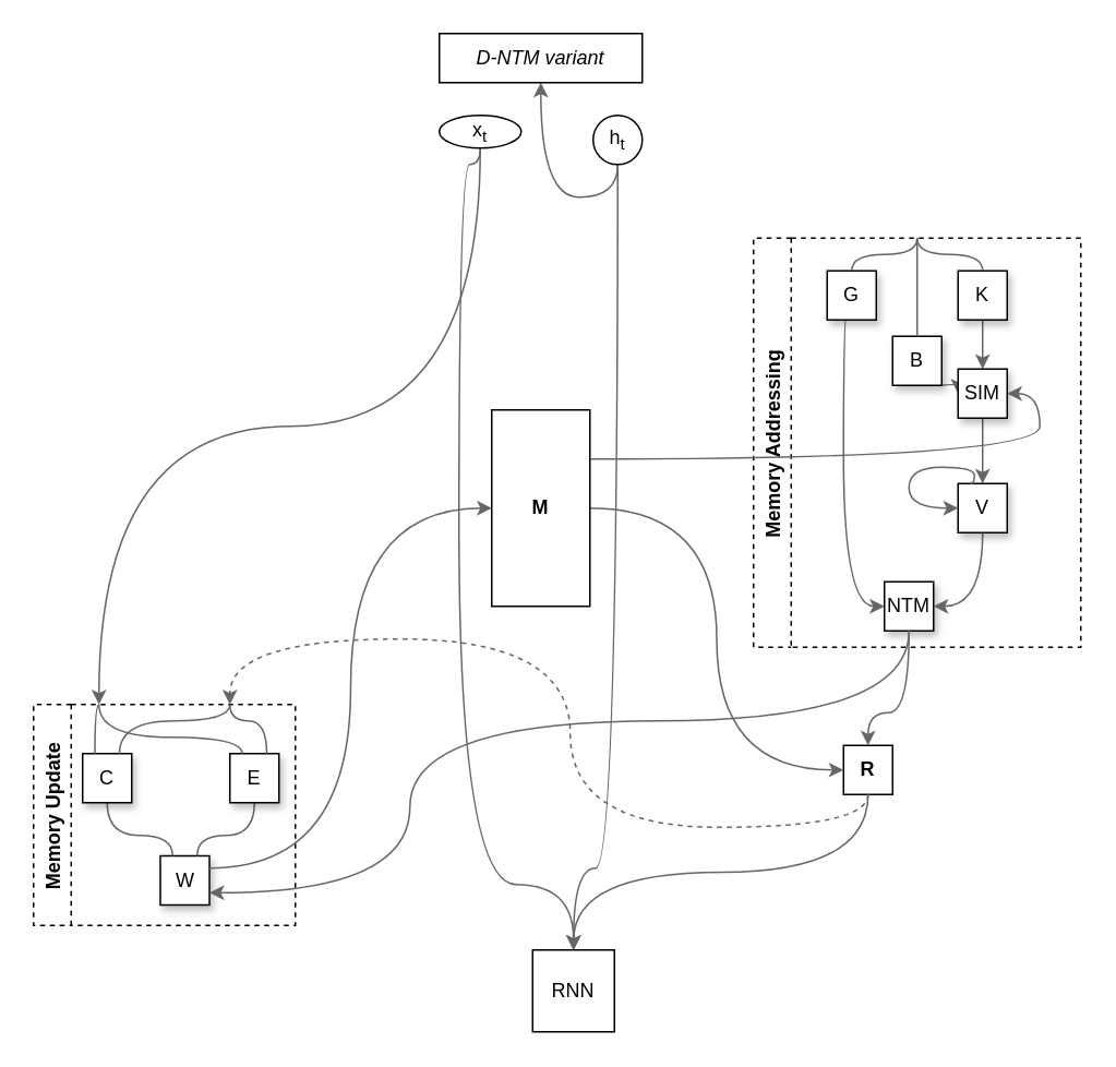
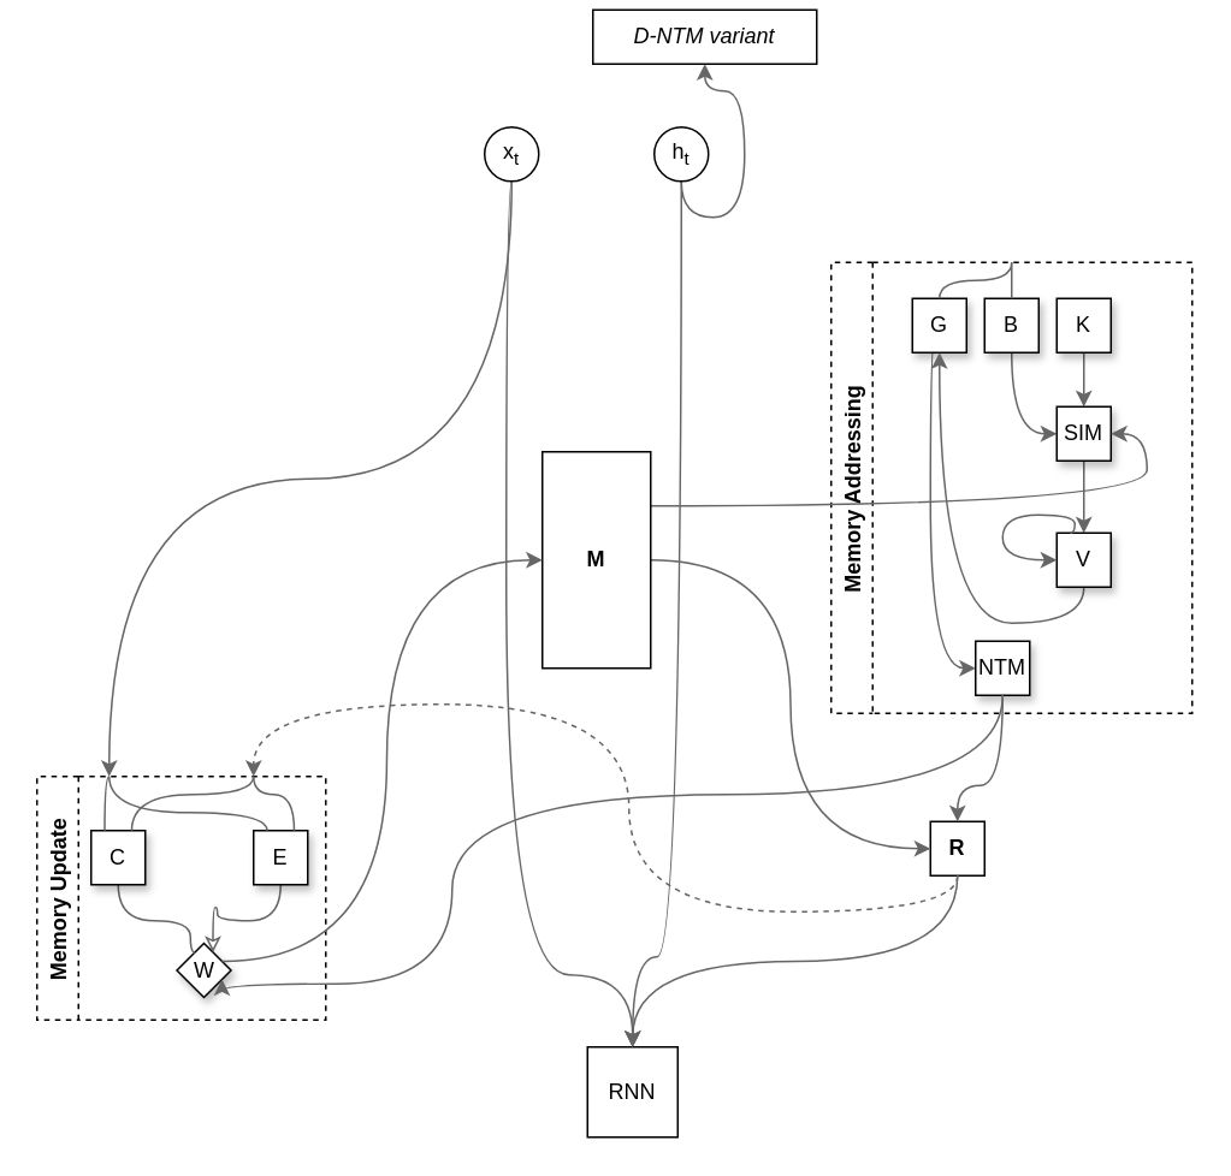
- <mxCell id="37" value="D-NTM variant" style="rounded=0;whiteSpace=wrap;html=1;fontStyle=2" vertex="1" parent="1"><mxGeometry x="268" y="20" width="124" height="30" as="geometry" /></mxCell>
+ <mxCell id="37" value="D-NTM variant" style="rounded=0;whiteSpace=wrap;html=1;fontStyle=2" vertex="1" parent="1"><mxGeometry x="328" y="5" width="124" height="30" as="geometry" /></mxCell>
- <mxCell id="40" value="x&lt;sub&gt;t&lt;/sub&gt;" style="ellipse;whiteSpace=wrap;html=1;aspect=fixed;" vertex="1" parent="1"><mxGeometry x="268" y="70" width="50" height="20" as="geometry" /></mxCell>
+ <mxCell id="40" value="x&lt;sub&gt;t&lt;/sub&gt;" style="ellipse;whiteSpace=wrap;html=1;aspect=fixed;" vertex="1" parent="1"><mxGeometry x="268" y="70" width="30" height="30" as="geometry" /></mxCell>
- <mxCell id="18" style="edgeStyle=orthogonalEdgeStyle;curved=1;rounded=0;orthogonalLoop=1;jettySize=auto;html=1;exitX=0.5;exitY=0;exitDx=0;exitDy=0;entryX=0.5;entryY=0;entryDx=0;entryDy=0;endArrow=none;endFill=0;fillColor=#f5f5f5;strokeColor=#666666;" parent="4" source="4" target="11" edge="1"><mxGeometry relative="1" as="geometry"><Array as="points"><mxPoint x="100" y="10" /><mxPoint x="140" y="10" /></Array></mxGeometry></mxCell>
- <mxCell id="9" value="B" style="whiteSpace=wrap;html=1;aspect=fixed;rounded=0;shadow=1;" parent="4" vertex="1"><mxGeometry x="85" y="60" width="30" height="30" as="geometry" /></mxCell>
+ <mxCell id="9" value="B" style="whiteSpace=wrap;html=1;aspect=fixed;rounded=0;shadow=1;" parent="4" vertex="1"><mxGeometry x="85" y="20" width="30" height="30" as="geometry" /></mxCell>
- <mxCell id="14" style="edgeStyle=orthogonalEdgeStyle;curved=1;rounded=0;orthogonalLoop=1;jettySize=auto;html=1;exitX=0.5;exitY=1;exitDx=0;exitDy=0;entryX=1;entryY=0.5;entryDx=0;entryDy=0;fillColor=#f5f5f5;strokeColor=#666666;" parent="4" source="15" target="7" edge="1"><mxGeometry relative="1" as="geometry" /></mxCell>
+ <mxCell id="14" style="edgeStyle=orthogonalEdgeStyle;curved=1;rounded=0;orthogonalLoop=1;jettySize=auto;html=1;exitX=0.5;exitY=1;exitDx=0;exitDy=0;fillColor=#f5f5f5;strokeColor=#666666;" parent="4" source="15" target="6" edge="1"><mxGeometry relative="1" as="geometry" /></mxCell>
- <mxCell id="29" style="edgeStyle=orthogonalEdgeStyle;curved=1;rounded=0;orthogonalLoop=1;jettySize=auto;html=1;exitX=0.5;exitY=1;exitDx=0;exitDy=0;entryX=0.75;entryY=0;entryDx=0;entryDy=0;endArrow=none;endFill=0;fillColor=#f5f5f5;strokeColor=#666666;" edge="1" parent="27" source="30" target="28"><mxGeometry relative="1" as="geometry" /></mxCell>
+ <mxCell id="29" style="edgeStyle=orthogonalEdgeStyle;curved=1;rounded=0;orthogonalLoop=1;jettySize=auto;html=1;exitX=0.5;exitY=1;exitDx=0;exitDy=0;entryX=0.75;entryY=0;entryDx=0;entryDy=0;endArrow=classic;endFill=0;fillColor=#f5f5f5;strokeColor=#666666;" edge="1" parent="27" source="30" target="28"><mxGeometry relative="1" as="geometry" /></mxCell>
- <mxCell id="28" value="W" style="whiteSpace=wrap;html=1;aspect=fixed;rounded=0;shadow=1;" parent="27" vertex="1"><mxGeometry x="77.5" y="92.5" width="30" height="30" as="geometry" /></mxCell>
+ <mxCell id="28" value="W" style="rhombus;whiteSpace=wrap;html=1;aspect=fixed;shadow=1;" parent="27" vertex="1"><mxGeometry x="77.5" y="92.5" width="30" height="30" as="geometry" /></mxCell>
